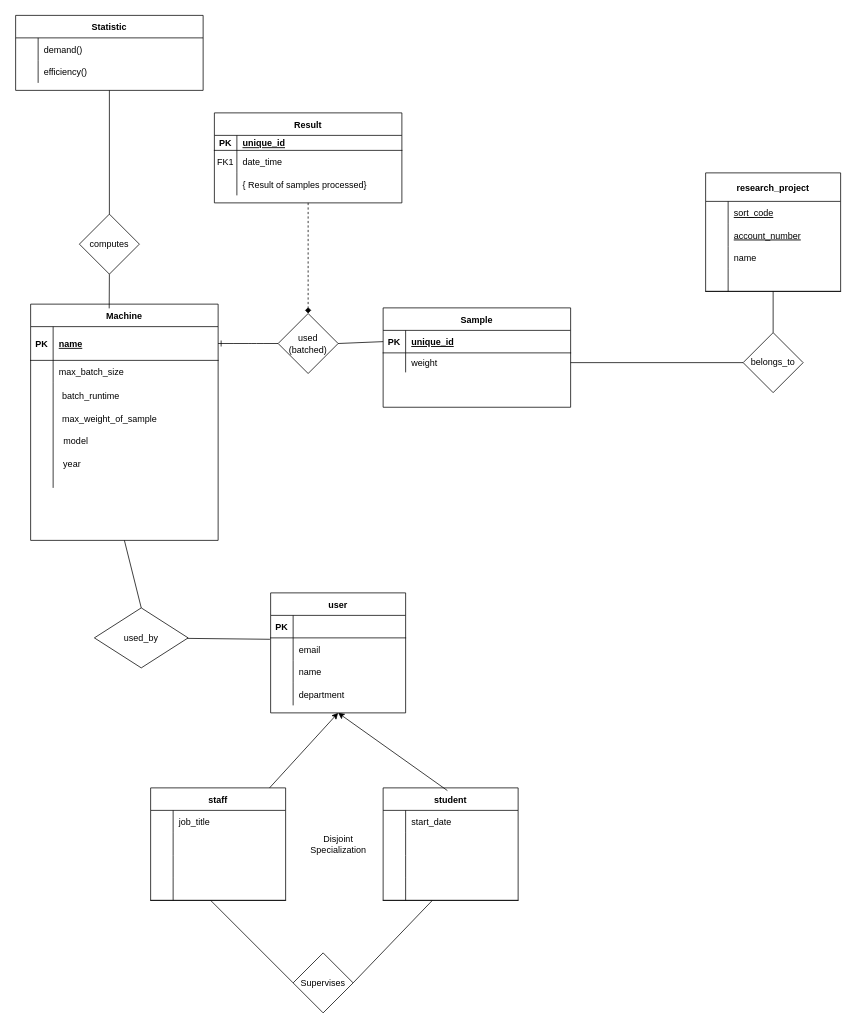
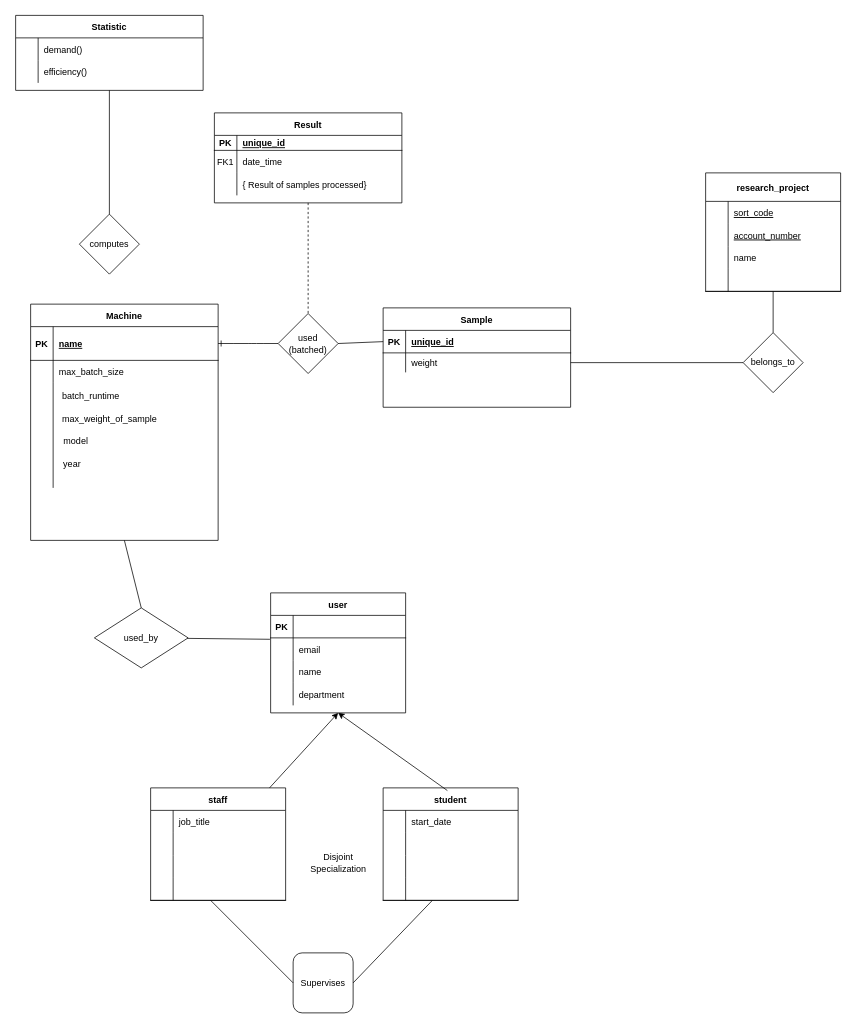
- <mxCell id="100" value="" style="endArrow=none;html=1;rounded=0;strokeColor=default;entryX=0.5;entryY=1;entryDx=0;entryDy=0;exitX=0.419;exitY=0.018;exitDx=0;exitDy=0;exitPerimeter=0;" parent="1" source="2" target="99" edge="1"><mxGeometry width="50" height="50" relative="1" as="geometry"><mxPoint x="370" y="560" as="sourcePoint" /><mxPoint x="420" y="510" as="targetPoint" /></mxGeometry></mxCell>
- <mxCell id="21" value="" style="endArrow=diamond;dashed=1;html=1;rounded=0;entryX=0.5;entryY=0;entryDx=0;entryDy=0;" parent="1" source="22" target="90" edge="1"><mxGeometry width="50" height="50" relative="1" as="geometry"><mxPoint x="665" y="610" as="sourcePoint" /><mxPoint x="930" y="487.5" as="targetPoint" /><Array as="points" /></mxGeometry></mxCell>
+ <mxCell id="21" value="" style="endArrow=none;dashed=1;html=1;rounded=0;entryX=0.5;entryY=0;entryDx=0;entryDy=0;" parent="1" source="22" target="90" edge="1"><mxGeometry width="50" height="50" relative="1" as="geometry"><mxPoint x="665" y="610" as="sourcePoint" /><mxPoint x="930" y="487.5" as="targetPoint" /><Array as="points" /></mxGeometry></mxCell>
- <mxCell id="76" value="Disjoint &lt;br&gt;Specialization" style="text;html=1;align=center;verticalAlign=middle;resizable=0;points=[];autosize=1;strokeColor=none;fillColor=none;" parent="1" vertex="1"><mxGeometry x="400" y="1105" width="100" height="40" as="geometry" /></mxCell>
+ <mxCell id="76" value="Disjoint &lt;br&gt;Specialization" style="text;html=1;align=center;verticalAlign=middle;resizable=0;points=[];autosize=1;strokeColor=none;fillColor=none;" parent="1" vertex="1"><mxGeometry x="400" y="1130" width="100" height="40" as="geometry" /></mxCell>
- <mxCell id="102" value="Supervises" style="rhombus;whiteSpace=wrap;html=1;" parent="1" vertex="1"><mxGeometry x="390" y="1270" width="80" height="80" as="geometry" /></mxCell>
+ <mxCell id="102" value="Supervises" style="whiteSpace=wrap;html=1;rounded=1;" parent="1" vertex="1"><mxGeometry x="390" y="1270" width="80" height="80" as="geometry" /></mxCell>
